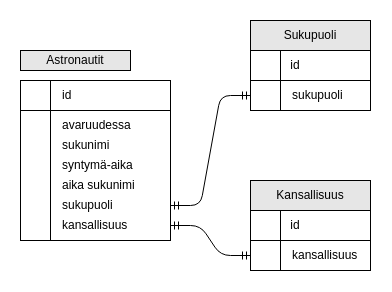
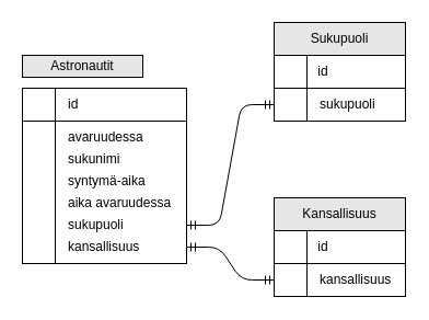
- <mxCell id="13" value="aika sukunimi" style="text;html=1;strokeColor=none;fillColor=none;align=left;verticalAlign=middle;whiteSpace=wrap;rounded=0;" vertex="1" parent="1"><mxGeometry x="60" y="170" width="110" height="30" as="geometry" /></mxCell>
+ <mxCell id="13" value="aika avaruudessa" style="text;html=1;strokeColor=none;fillColor=none;align=left;verticalAlign=middle;whiteSpace=wrap;rounded=0;" vertex="1" parent="1"><mxGeometry x="60" y="170" width="110" height="30" as="geometry" /></mxCell>
